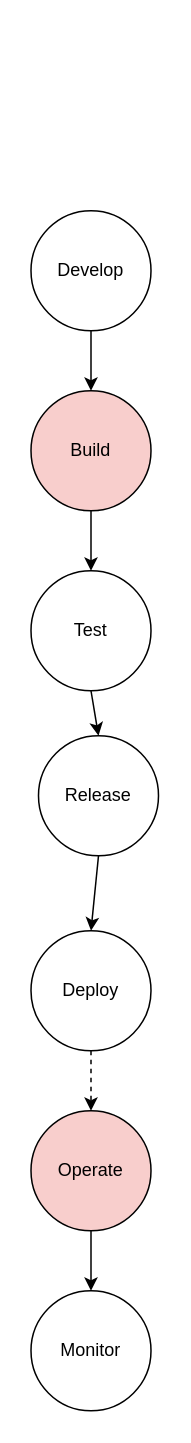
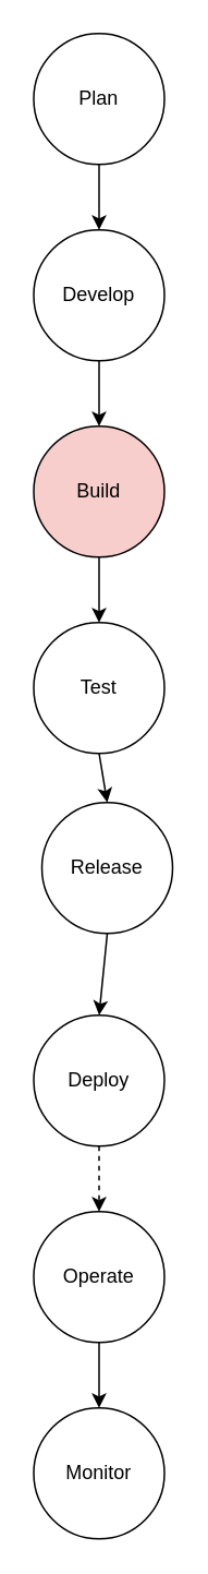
+ <mxCell id="2" value="Plan" style="ellipse;whiteSpace=wrap;html=1;aspect=fixed;" parent="1" vertex="1"><mxGeometry x="20" y="20" width="80" height="80" as="geometry" /></mxCell>
+ <mxCell id="4" value="" style="endArrow=classic;html=1;rounded=0;exitX=0.5;exitY=1;exitDx=0;exitDy=0;entryX=0.5;entryY=0;entryDx=0;entryDy=0;" parent="1" source="2" target="3" edge="1"><mxGeometry width="50" height="50" relative="1" as="geometry"><mxPoint x="56" y="150" as="sourcePoint" /><mxPoint x="66" y="130" as="targetPoint" /></mxGeometry></mxCell>
- <mxCell id="13" value="Operate" style="ellipse;whiteSpace=wrap;html=1;aspect=fixed;fillColor=#f8cecc;" vertex="1" parent="1"><mxGeometry x="20" y="740" width="80" height="80" as="geometry" /></mxCell>
+ <mxCell id="13" value="Operate" style="ellipse;whiteSpace=wrap;html=1;aspect=fixed;" vertex="1" parent="1"><mxGeometry x="20" y="740" width="80" height="80" as="geometry" /></mxCell>
